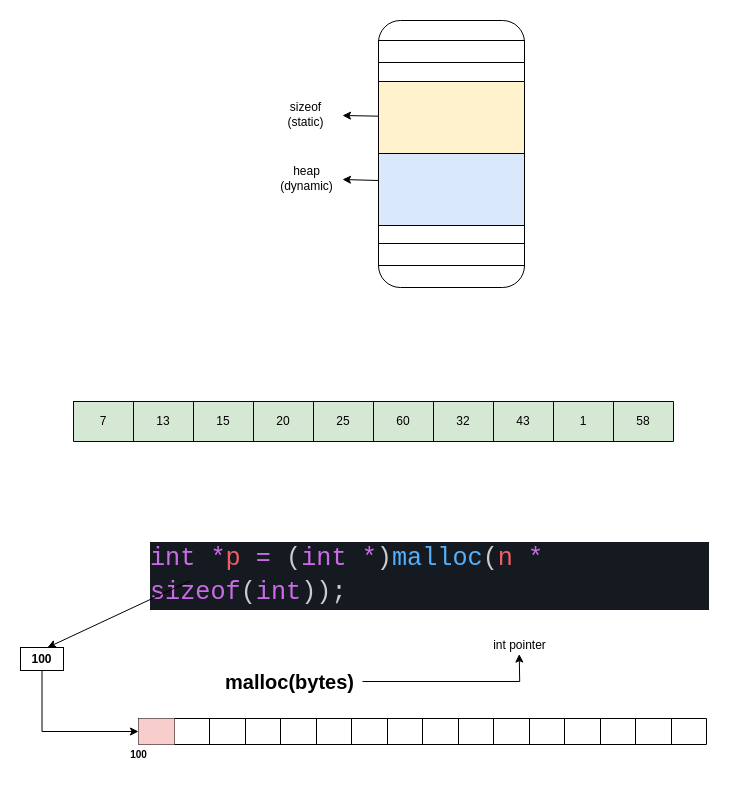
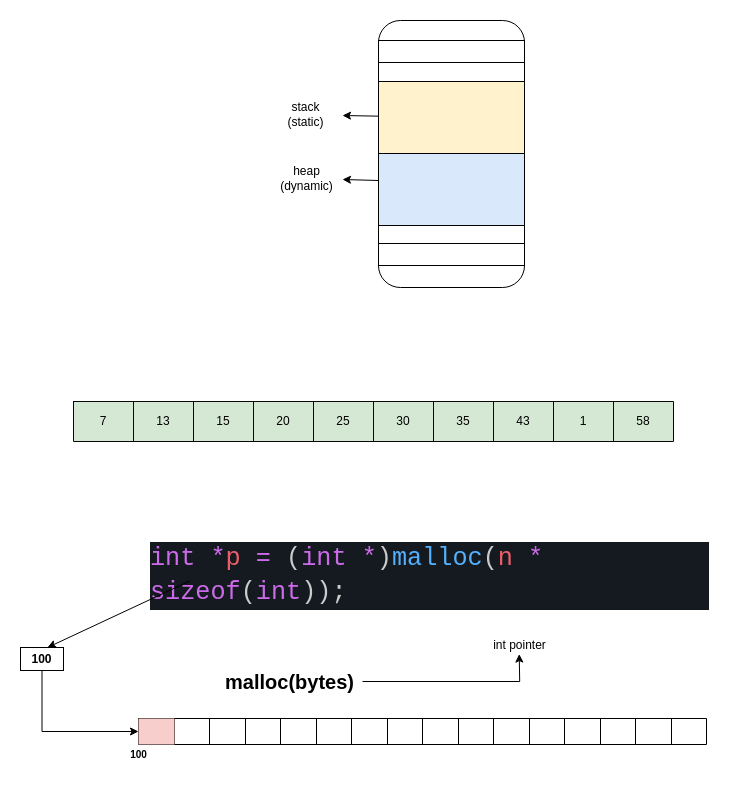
- <mxCell id="8" value="sizeof&lt;br&gt;(static)" style="text;html=1;align=center;verticalAlign=middle;resizable=0;points=[];autosize=1;strokeColor=none;fillColor=none;" vertex="1" parent="1"><mxGeometry x="278" y="93" width="54" height="41" as="geometry" /></mxCell>
+ <mxCell id="8" value="stack&lt;br&gt;(static)" style="text;html=1;align=center;verticalAlign=middle;resizable=0;points=[];autosize=1;strokeColor=none;fillColor=none;" vertex="1" parent="1"><mxGeometry x="278" y="93" width="54" height="41" as="geometry" /></mxCell>
- <mxCell id="18" value="60" style="shape=partialRectangle;html=1;whiteSpace=wrap;connectable=0;strokeColor=inherit;overflow=hidden;fillColor=none;top=0;left=0;bottom=0;right=0;pointerEvents=1;" vertex="1" parent="12"><mxGeometry x="300" width="60" height="40" as="geometry"><mxRectangle width="60" height="40" as="alternateBounds" /></mxGeometry></mxCell>
+ <mxCell id="18" value="30" style="shape=partialRectangle;html=1;whiteSpace=wrap;connectable=0;strokeColor=inherit;overflow=hidden;fillColor=none;top=0;left=0;bottom=0;right=0;pointerEvents=1;" vertex="1" parent="12"><mxGeometry x="300" width="60" height="40" as="geometry"><mxRectangle width="60" height="40" as="alternateBounds" /></mxGeometry></mxCell>
- <mxCell id="19" value="32" style="shape=partialRectangle;html=1;whiteSpace=wrap;connectable=0;strokeColor=inherit;overflow=hidden;fillColor=none;top=0;left=0;bottom=0;right=0;pointerEvents=1;" vertex="1" parent="12"><mxGeometry x="360" width="60" height="40" as="geometry"><mxRectangle width="60" height="40" as="alternateBounds" /></mxGeometry></mxCell>
+ <mxCell id="19" value="35" style="shape=partialRectangle;html=1;whiteSpace=wrap;connectable=0;strokeColor=inherit;overflow=hidden;fillColor=none;top=0;left=0;bottom=0;right=0;pointerEvents=1;" vertex="1" parent="12"><mxGeometry x="360" width="60" height="40" as="geometry"><mxRectangle width="60" height="40" as="alternateBounds" /></mxGeometry></mxCell>
